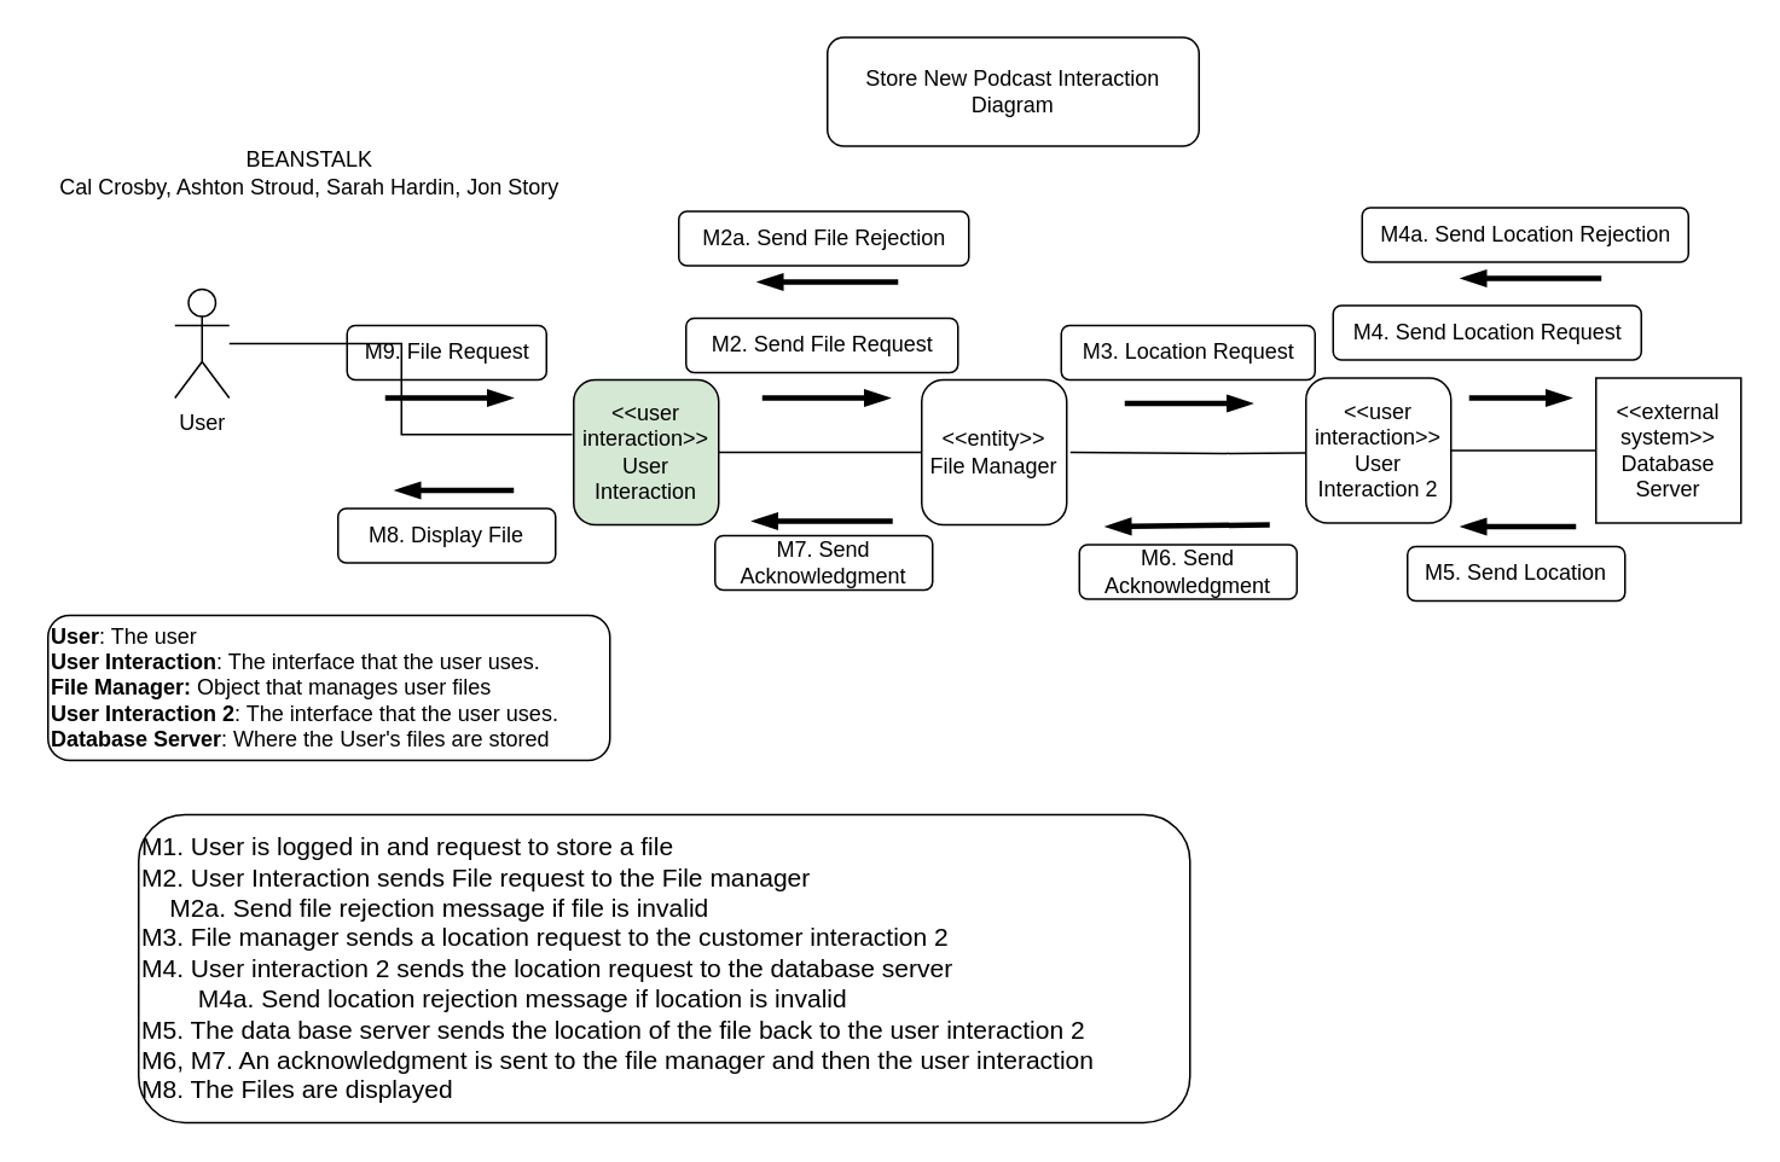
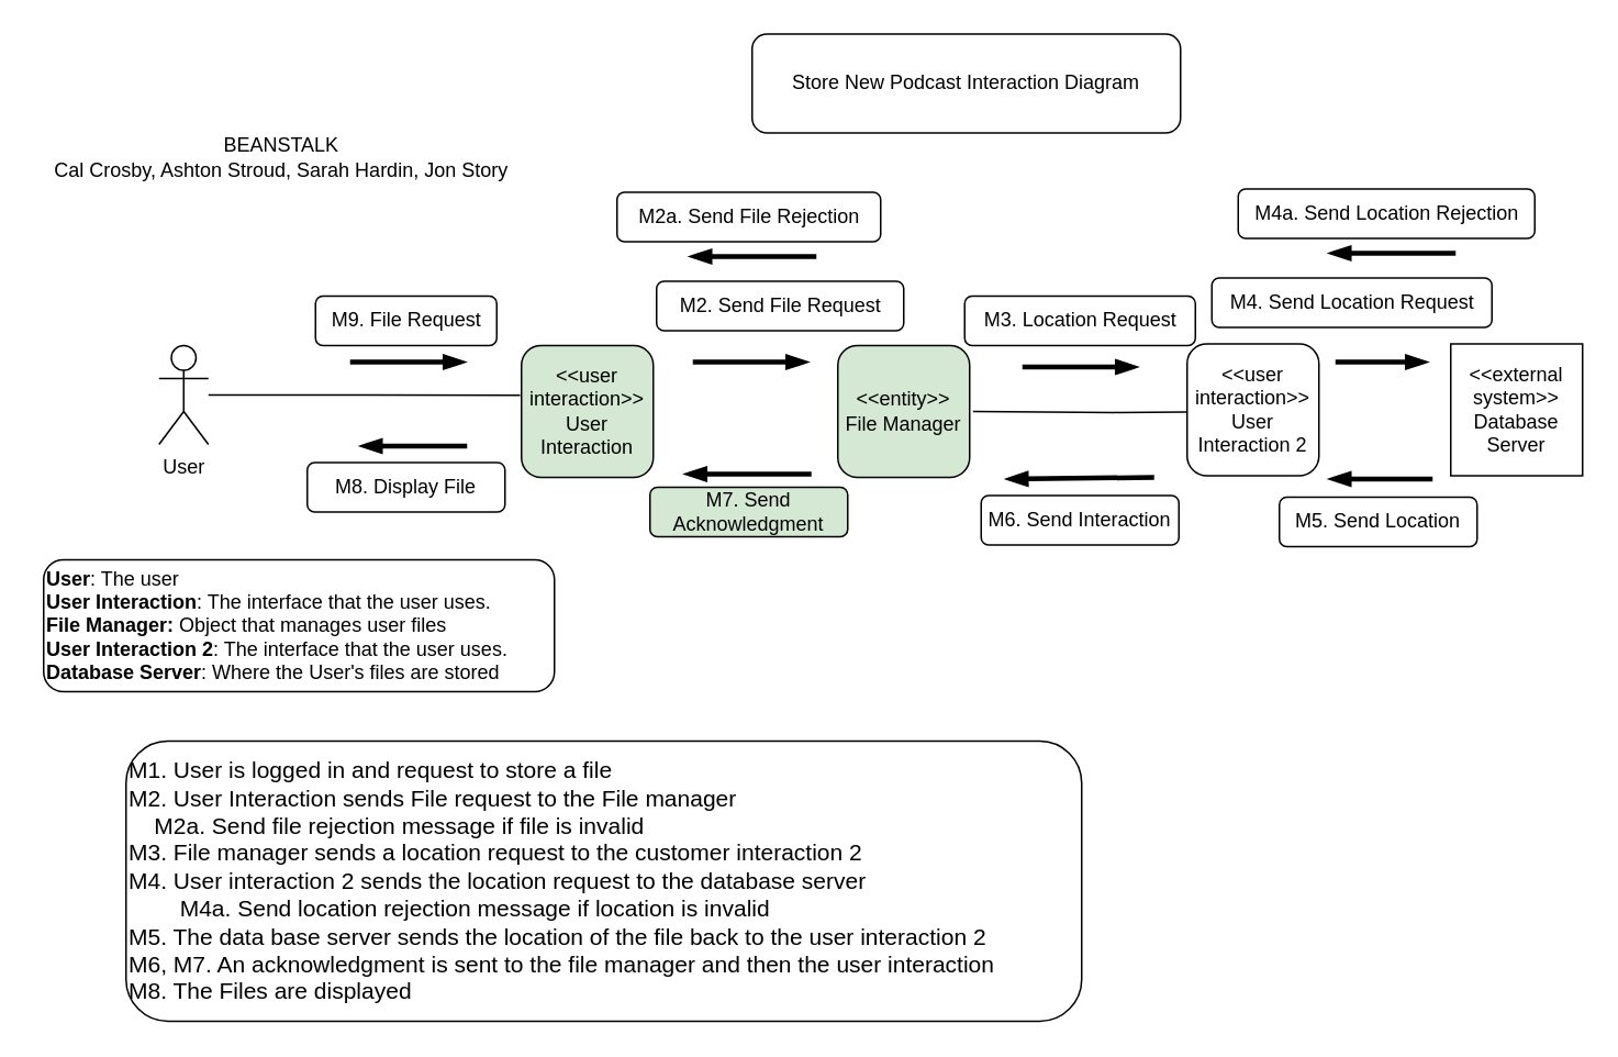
- <mxCell id="8" value="Store New Podcast Interaction Diagram" style="rounded=1;whiteSpace=wrap;html=1;" vertex="1" parent="1"><mxGeometry x="456" y="20" width="205" height="60" as="geometry" /></mxCell>
+ <mxCell id="8" value="Store New Podcast Interaction Diagram" style="rounded=1;whiteSpace=wrap;html=1;" vertex="1" parent="1"><mxGeometry x="456" y="20" width="260" height="60" as="geometry" /></mxCell>
- <mxCell id="2" value="User" style="shape=umlActor;verticalLabelPosition=bottom;verticalAlign=top;html=1;outlineConnect=0;" vertex="1" parent="1"><mxGeometry x="96" y="159" width="30" height="60" as="geometry" /></mxCell>
+ <mxCell id="2" value="User" style="shape=umlActor;verticalLabelPosition=bottom;verticalAlign=top;html=1;outlineConnect=0;" vertex="1" parent="1"><mxGeometry x="96" y="209" width="30" height="60" as="geometry" /></mxCell>
- <mxCell id="23" value="M2. Send File Request" style="text;html=1;align=center;verticalAlign=middle;resizable=0;points=[];autosize=1;strokeColor=default;fillColor=none;rounded=1;" vertex="1" parent="1"><mxGeometry x="378" y="175" width="150" height="30" as="geometry" /></mxCell>
+ <mxCell id="23" value="M2. Send File Request" style="text;html=1;align=center;verticalAlign=middle;resizable=0;points=[];autosize=1;strokeColor=default;fillColor=none;rounded=1;" vertex="1" parent="1"><mxGeometry x="398" y="170" width="150" height="30" as="geometry" /></mxCell>
- <mxCell id="24" style="edgeStyle=orthogonalEdgeStyle;rounded=0;orthogonalLoop=1;jettySize=auto;html=1;endArrow=none;endFill=0;exitX=1;exitY=0.5;exitDx=0;exitDy=0;entryX=0;entryY=0.5;entryDx=0;entryDy=0;" edge="1" parent="1" source="10" target="11"><mxGeometry relative="1" as="geometry"><mxPoint x="880" y="250" as="targetPoint" /><mxPoint x="748" y="250.077" as="sourcePoint" /></mxGeometry></mxCell>
- <mxCell id="20" value="" style="endArrow=none;html=1;rounded=0;exitX=1;exitY=0.5;exitDx=0;exitDy=0;entryX=0;entryY=0.5;entryDx=0;entryDy=0;" edge="1" parent="1" source="5" target="19"><mxGeometry width="50" height="50" relative="1" as="geometry"><mxPoint x="506" y="419" as="sourcePoint" /><mxPoint x="556" y="369" as="targetPoint" /></mxGeometry></mxCell>
- <mxCell id="19" value="&amp;lt;&amp;lt;entity&amp;gt;&amp;gt;&lt;br&gt;File Manager" style="whiteSpace=wrap;html=1;aspect=fixed;rounded=1;" vertex="1" parent="1"><mxGeometry x="508" y="209" width="80" height="80" as="geometry" /></mxCell>
+ <mxCell id="19" value="&amp;lt;&amp;lt;entity&amp;gt;&amp;gt;&lt;br&gt;File Manager" style="whiteSpace=wrap;html=1;aspect=fixed;rounded=1;fillColor=#d5e8d4;" vertex="1" parent="1"><mxGeometry x="508" y="209" width="80" height="80" as="geometry" /></mxCell>
- <mxCell id="29" value="M7. Send Acknowledgment" style="rounded=1;whiteSpace=wrap;html=1;" vertex="1" parent="1"><mxGeometry x="394" y="295" width="120" height="30" as="geometry" /></mxCell>
+ <mxCell id="29" value="M7. Send Acknowledgment" style="rounded=1;whiteSpace=wrap;html=1;fillColor=#d5e8d4;" vertex="1" parent="1"><mxGeometry x="394" y="295" width="120" height="30" as="geometry" /></mxCell>
- <mxCell id="14" value="M6. Send Acknowledgment" style="rounded=1;whiteSpace=wrap;html=1;" vertex="1" parent="1"><mxGeometry x="595" y="300" width="120" height="30" as="geometry" /></mxCell>
+ <mxCell id="14" value="M6. Send Interaction" style="rounded=1;whiteSpace=wrap;html=1;" vertex="1" parent="1"><mxGeometry x="595" y="300" width="120" height="30" as="geometry" /></mxCell>
